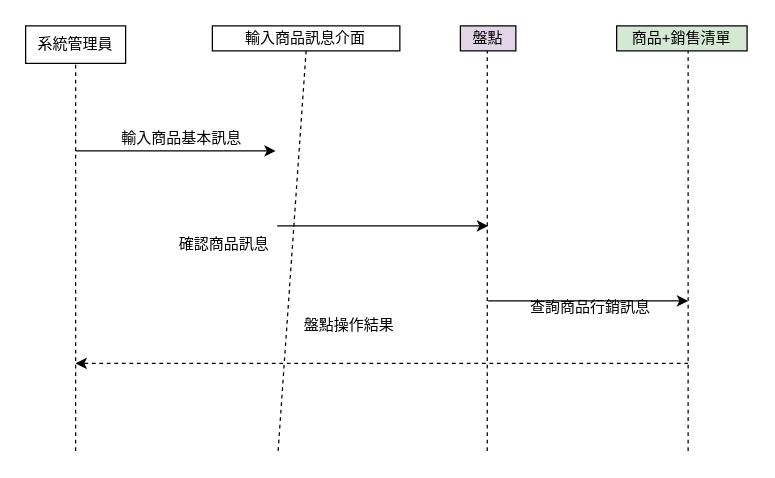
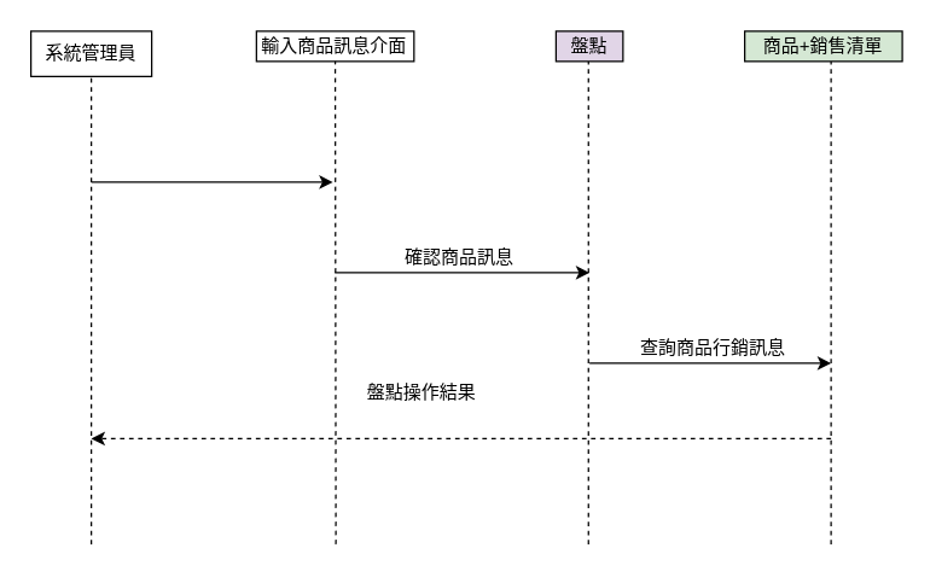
- <mxCell id="3" value="輸入商品訊息介面" style="rounded=0;whiteSpace=wrap;html=1;" vertex="1" parent="1"><mxGeometry x="169.38" y="20" width="150" height="20" as="geometry" /></mxCell>
+ <mxCell id="3" value="輸入商品訊息介面" style="rounded=0;whiteSpace=wrap;html=1;" vertex="1" parent="1"><mxGeometry x="169.38" y="20" width="104.37" height="20" as="geometry" /></mxCell>
- <mxCell id="11" value="輸入商品基本訊息" style="text;html=1;strokeColor=none;fillColor=none;align=center;verticalAlign=middle;whiteSpace=wrap;rounded=0;" vertex="1" parent="1"><mxGeometry x="90" y="100" width="110" height="20" as="geometry" /></mxCell>
- <mxCell id="13" value="確認商品訊息" style="text;html=1;strokeColor=none;fillColor=none;align=center;verticalAlign=middle;whiteSpace=wrap;rounded=0;" vertex="1" parent="1"><mxGeometry x="123.75" y="185" width="110" height="20" as="geometry" /></mxCell>
+ <mxCell id="13" value="確認商品訊息" style="text;html=1;strokeColor=none;fillColor=none;align=center;verticalAlign=middle;whiteSpace=wrap;rounded=0;" vertex="1" parent="1"><mxGeometry x="248.75" y="160" width="110" height="20" as="geometry" /></mxCell>
- <mxCell id="15" value="查詢商品行銷訊息" style="text;html=1;strokeColor=none;fillColor=none;align=center;verticalAlign=middle;whiteSpace=wrap;rounded=0;" vertex="1" parent="1"><mxGeometry x="416.88" y="235" width="110" height="20" as="geometry" /></mxCell>
+ <mxCell id="15" value="查詢商品行銷訊息" style="text;html=1;strokeColor=none;fillColor=none;align=center;verticalAlign=middle;whiteSpace=wrap;rounded=0;" vertex="1" parent="1"><mxGeometry x="416.88" y="220" width="110" height="20" as="geometry" /></mxCell>
